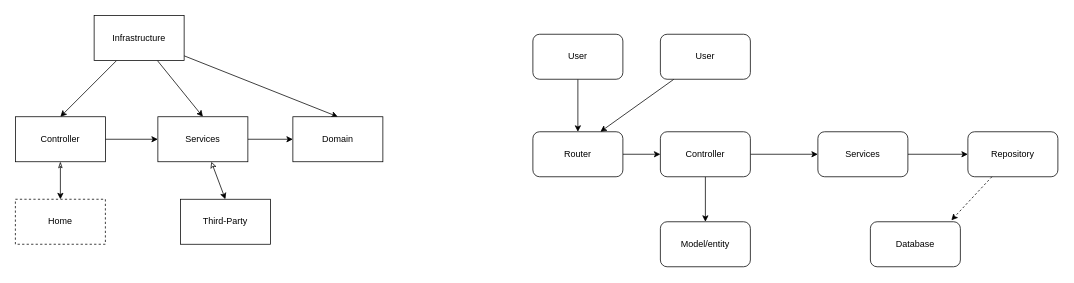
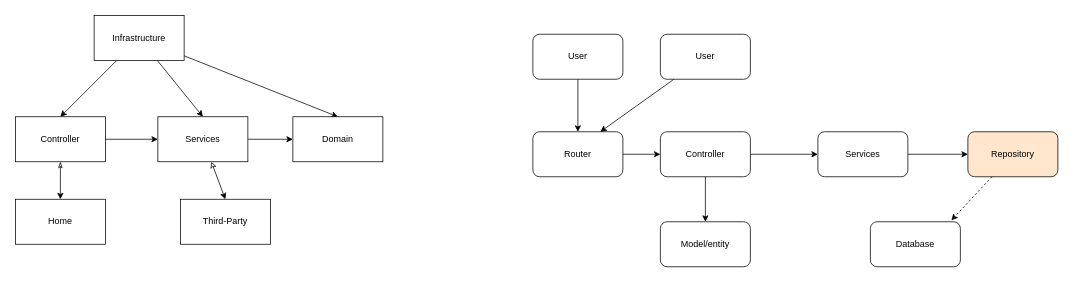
- <mxCell id="24" value="Repository" style="rounded=1;whiteSpace=wrap;html=1;" vertex="1" parent="1"><mxGeometry x="1290" y="175" width="120" height="60" as="geometry" /></mxCell>
+ <mxCell id="24" value="Repository" style="rounded=1;whiteSpace=wrap;html=1;fillColor=#ffe6cc;" vertex="1" parent="1"><mxGeometry x="1290" y="175" width="120" height="60" as="geometry" /></mxCell>
- <mxCell id="13" value="Home" style="rounded=0;whiteSpace=wrap;html=1;dashed=1;" parent="1" vertex="1"><mxGeometry x="20" y="265" width="120" height="60" as="geometry" /></mxCell>
+ <mxCell id="13" value="Home" style="rounded=0;whiteSpace=wrap;html=1;" parent="1" vertex="1"><mxGeometry x="20" y="265" width="120" height="60" as="geometry" /></mxCell>
